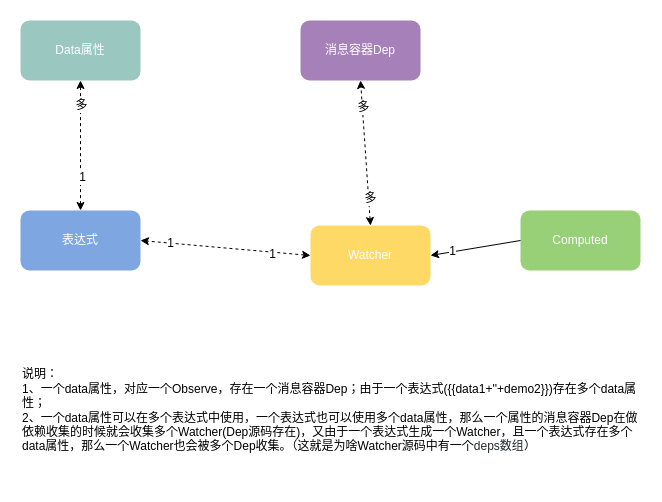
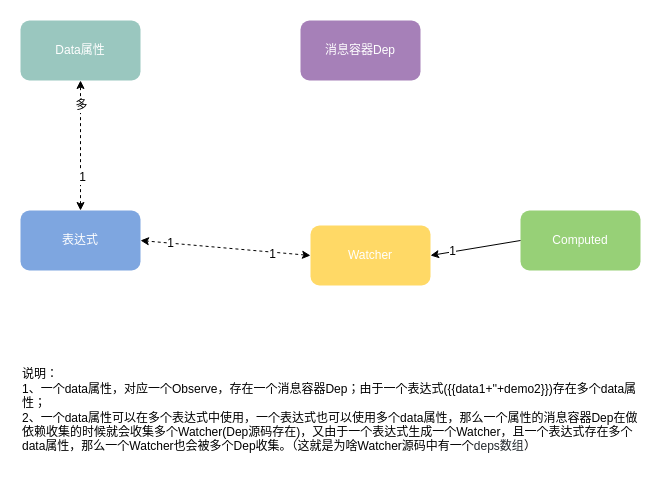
- <mxCell id="5" value="" style="endArrow=classic;startArrow=classic;html=1;entryX=0.5;entryY=1;entryDx=0;entryDy=0;exitX=0.5;exitY=0;exitDx=0;exitDy=0;dashed=1;" parent="1" source="4" target="3" edge="1"><mxGeometry width="50" height="50" relative="1" as="geometry"><mxPoint x="160" y="210" as="sourcePoint" /><mxPoint x="210" y="160" as="targetPoint" /></mxGeometry></mxCell>
- <mxCell id="6" value="多" style="text;html=1;resizable=0;points=[];align=center;verticalAlign=middle;labelBackgroundColor=#ffffff;" parent="5" vertex="1" connectable="0"><mxGeometry x="0.644" y="-1" relative="1" as="geometry"><mxPoint as="offset" /></mxGeometry></mxCell>
- <mxCell id="7" value="多" style="text;html=1;resizable=0;points=[];align=center;verticalAlign=middle;labelBackgroundColor=#ffffff;" parent="5" vertex="1" connectable="0"><mxGeometry x="-0.622" y="-1" relative="1" as="geometry"><mxPoint as="offset" /></mxGeometry></mxCell>
